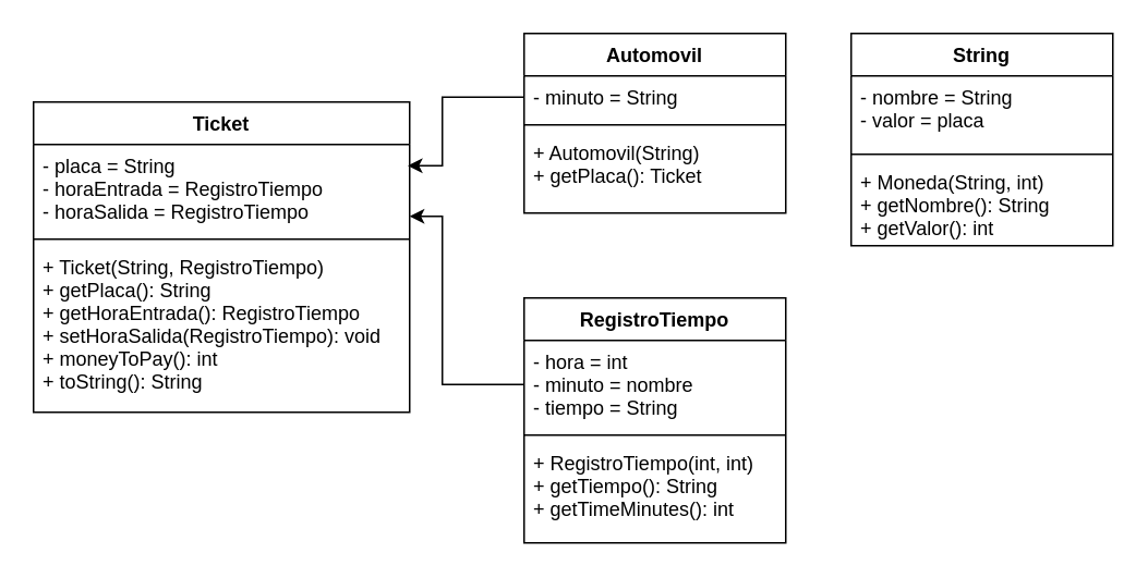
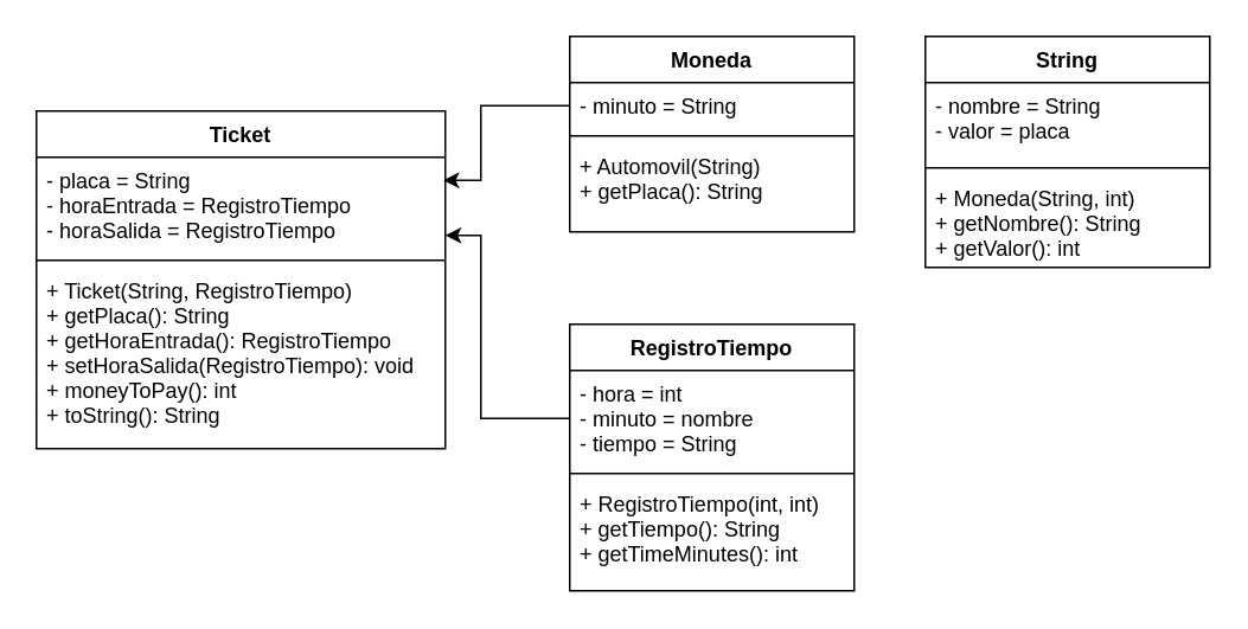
- <mxCell id="8" value="Automovil" style="swimlane;fontStyle=1;align=center;verticalAlign=top;childLayout=stackLayout;horizontal=1;startSize=26;horizontalStack=0;resizeParent=1;resizeParentMax=0;resizeLast=0;collapsible=1;marginBottom=0;" vertex="1" parent="1"><mxGeometry x="320" y="20" width="160" height="110" as="geometry" /></mxCell>
+ <mxCell id="8" value="Moneda" style="swimlane;fontStyle=1;align=center;verticalAlign=top;childLayout=stackLayout;horizontal=1;startSize=26;horizontalStack=0;resizeParent=1;resizeParentMax=0;resizeLast=0;collapsible=1;marginBottom=0;" vertex="1" parent="1"><mxGeometry x="320" y="20" width="160" height="110" as="geometry" /></mxCell>
- <mxCell id="11" value="+ Automovil(String)&#10;+ getPlaca(): Ticket" style="text;strokeColor=none;fillColor=none;align=left;verticalAlign=top;spacingLeft=4;spacingRight=4;overflow=hidden;rotatable=0;points=[[0,0.5],[1,0.5]];portConstraint=eastwest;" vertex="1" parent="8"><mxGeometry y="60" width="160" height="50" as="geometry" /></mxCell>
+ <mxCell id="11" value="+ Automovil(String)&#10;+ getPlaca(): String" style="text;strokeColor=none;fillColor=none;align=left;verticalAlign=top;spacingLeft=4;spacingRight=4;overflow=hidden;rotatable=0;points=[[0,0.5],[1,0.5]];portConstraint=eastwest;" vertex="1" parent="8"><mxGeometry y="60" width="160" height="50" as="geometry" /></mxCell>
